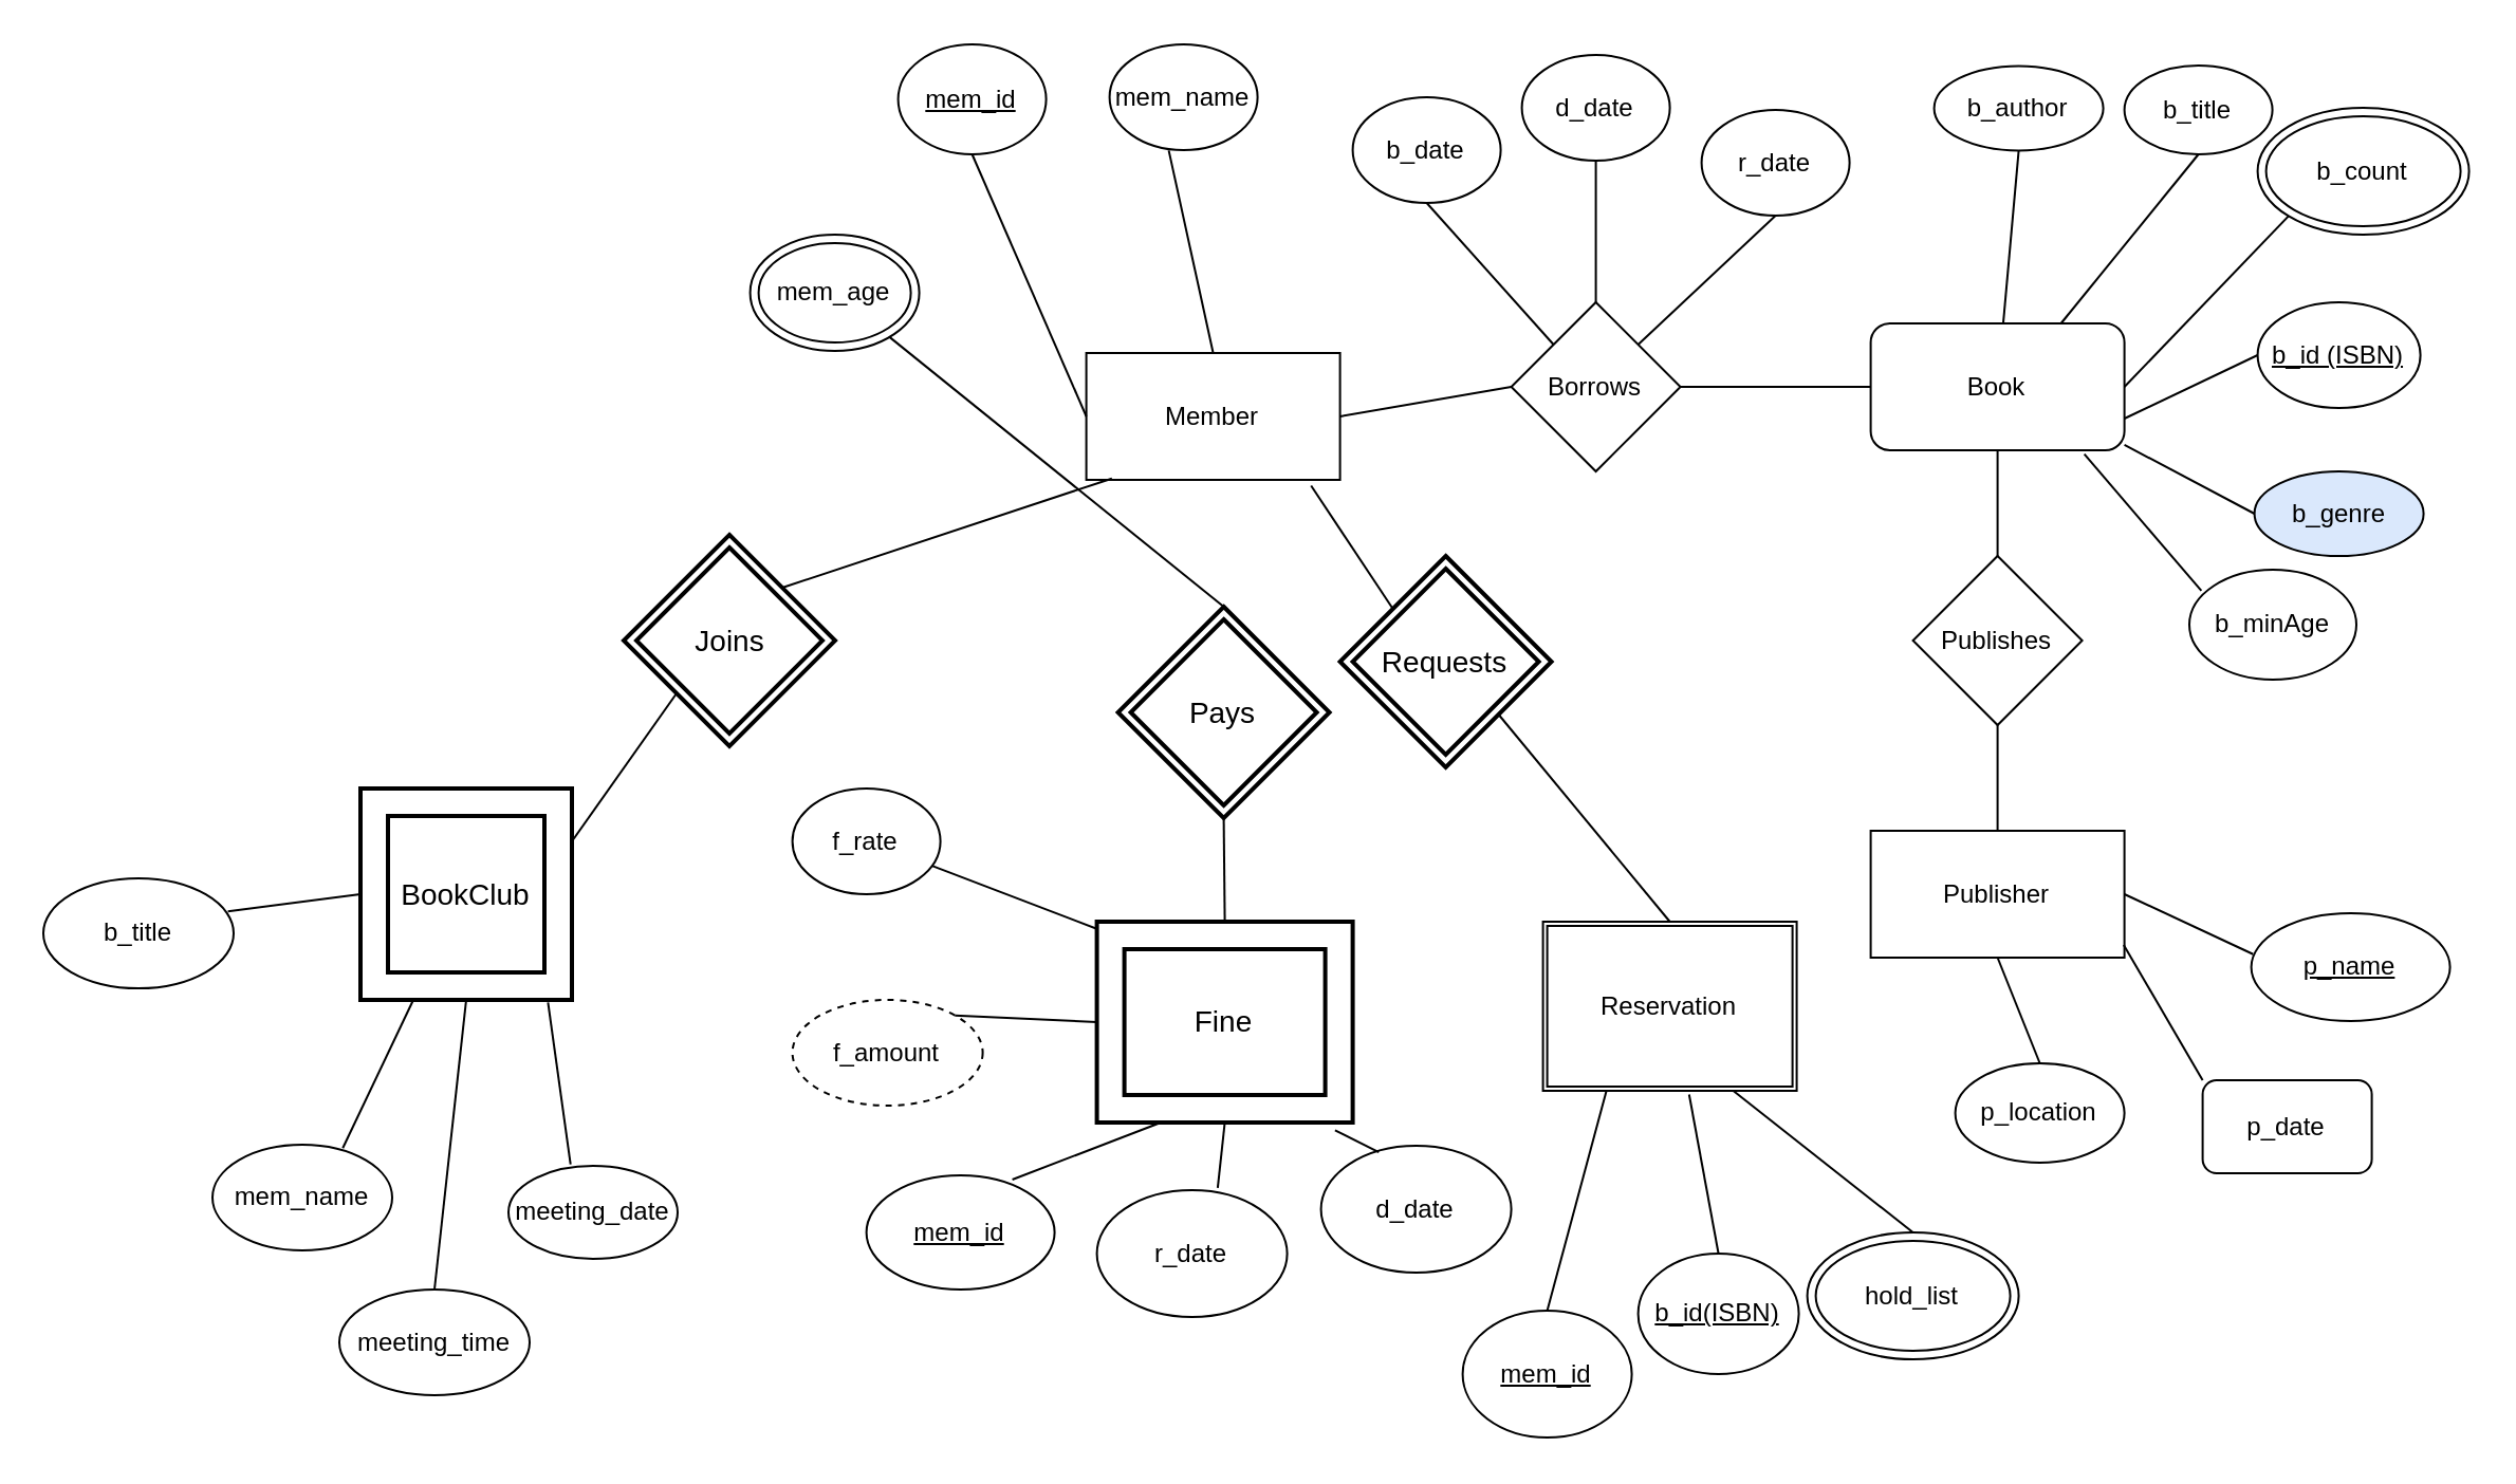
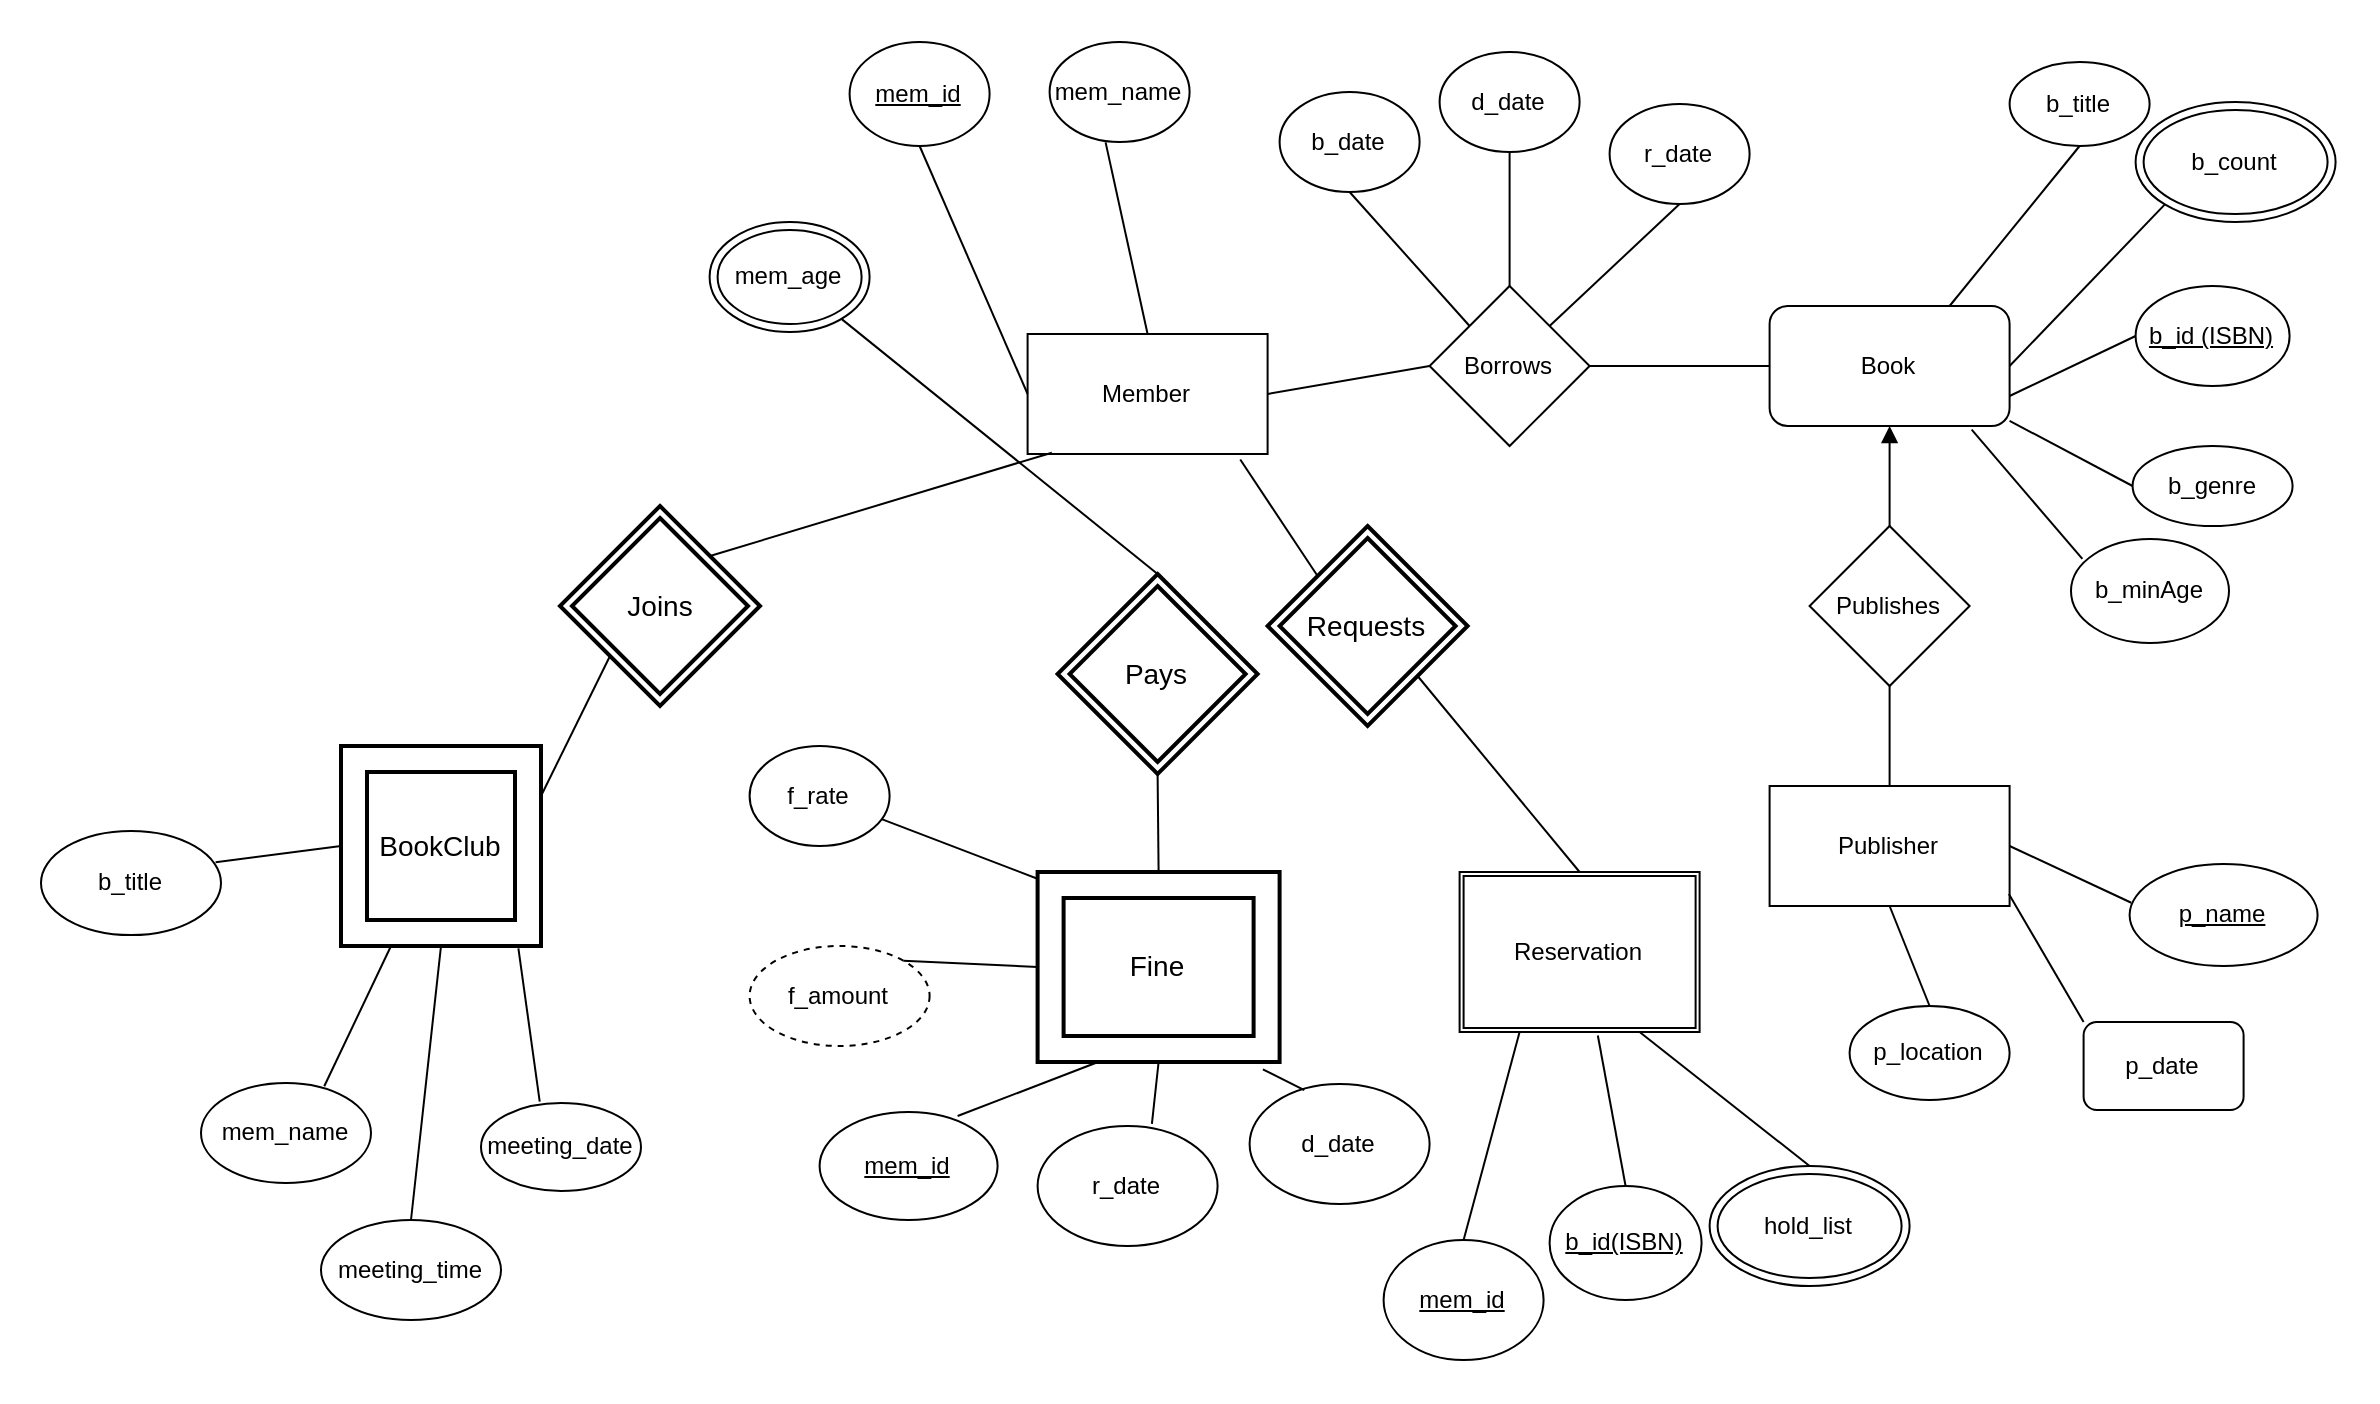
- <mxCell id="25" value="b_author" style="ellipse;whiteSpace=wrap;html=1;" parent="1" vertex="1"><mxGeometry x="914.3" y="30.7" width="80" height="40" as="geometry" /></mxCell>
- <mxCell id="29" value="" style="endArrow=none;html=1;entryX=0.5;entryY=1;entryDx=0;entryDy=0;" parent="1" source="3" target="25" edge="1"><mxGeometry width="50" height="50" relative="1" as="geometry"><mxPoint x="914.3" y="132.5" as="sourcePoint" /><mxPoint x="964.3" y="82.5" as="targetPoint" /></mxGeometry></mxCell>
- <mxCell id="9" value="" style="endArrow=none;html=1;entryX=0.5;entryY=1;entryDx=0;entryDy=0;exitX=0.5;exitY=0;exitDx=0;exitDy=0;" parent="1" source="6" target="3" edge="1"><mxGeometry width="50" height="50" relative="1" as="geometry"><mxPoint x="504.3" y="522.5" as="sourcePoint" /><mxPoint x="554.3" y="472.5" as="targetPoint" /></mxGeometry></mxCell>
+ <mxCell id="9" value="" style="endArrow=block;html=1;entryX=0.5;entryY=1;entryDx=0;entryDy=0;exitX=0.5;exitY=0;exitDx=0;exitDy=0;" parent="1" source="6" target="3" edge="1"><mxGeometry width="50" height="50" relative="1" as="geometry"><mxPoint x="504.3" y="522.5" as="sourcePoint" /><mxPoint x="554.3" y="472.5" as="targetPoint" /></mxGeometry></mxCell>
- <mxCell id="28" value="b_genre" style="ellipse;whiteSpace=wrap;html=1;fillColor=#dae8fc;" parent="1" vertex="1"><mxGeometry x="1065.8" y="222.5" width="80" height="40" as="geometry" /></mxCell>
+ <mxCell id="28" value="b_genre" style="ellipse;whiteSpace=wrap;html=1;" parent="1" vertex="1"><mxGeometry x="1065.8" y="222.5" width="80" height="40" as="geometry" /></mxCell>
- <mxCell id="63" value="Joins" style="shape=rhombus;double=1;strokeWidth=2;fontSize=17;perimeter=rhombusPerimeter;whiteSpace=wrap;html=1;align=center;fontSize=14;" parent="1" vertex="1"><mxGeometry x="294.5" y="252.5" width="100" height="100" as="geometry" /></mxCell>
+ <mxCell id="63" value="Joins" style="shape=rhombus;double=1;strokeWidth=2;fontSize=17;perimeter=rhombusPerimeter;whiteSpace=wrap;html=1;align=center;fontSize=14;" parent="1" vertex="1"><mxGeometry x="279.5" y="252.5" width="100" height="100" as="geometry" /></mxCell>
